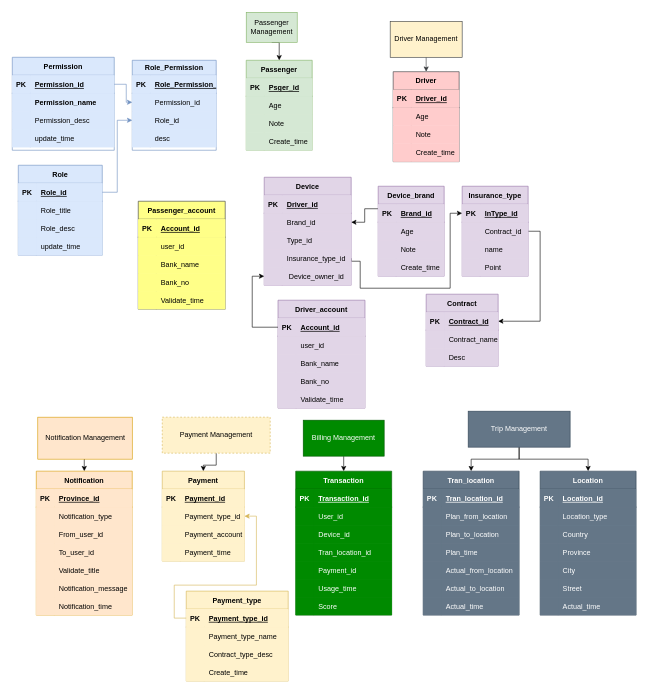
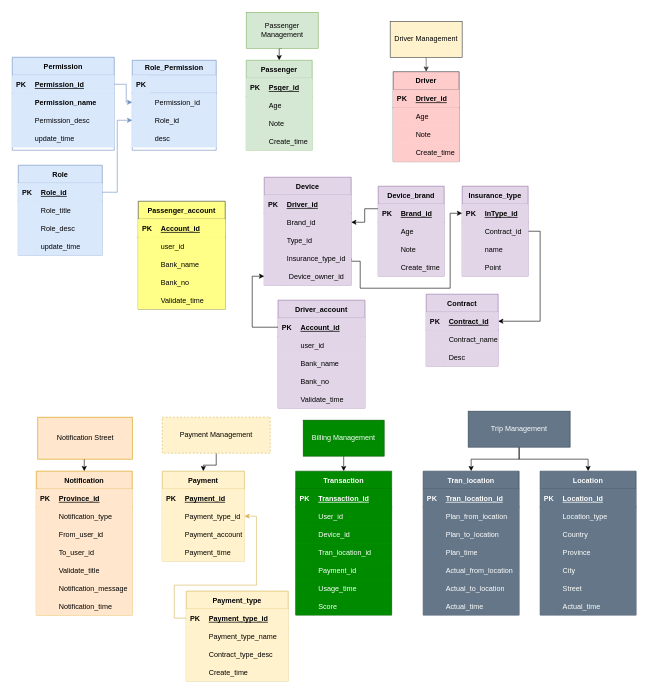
- <mxCell id="70" value="Passenger Management" style="rounded=0;whiteSpace=wrap;html=1;fillColor=#d5e8d4;strokeColor=#82b366;" parent="1" vertex="1"><mxGeometry x="410" y="20" width="85" height="50" as="geometry" /></mxCell>
+ <mxCell id="70" value="Passenger Management" style="rounded=0;whiteSpace=wrap;html=1;fillColor=#d5e8d4;strokeColor=#82b366;" parent="1" vertex="1"><mxGeometry x="410" y="20" width="120" height="60" as="geometry" /></mxCell>
- <mxCell id="18" value="Role_Permission_id" style="shape=partialRectangle;connectable=0;fillColor=#dae8fc;top=0;left=0;bottom=0;right=0;align=left;spacingLeft=6;fontStyle=5;overflow=hidden;strokeColor=#6c8ebf;" parent="16" vertex="1"><mxGeometry x="30" width="110" height="30" as="geometry" /></mxCell>
- <mxCell id="146" value="Notification Management" style="rounded=0;whiteSpace=wrap;html=1;fillColor=#ffe6cc;strokeColor=#d79b00;" parent="1" vertex="1"><mxGeometry x="62.5" y="695" width="157.5" height="70" as="geometry" /></mxCell>
+ <mxCell id="146" value="Notification Street" style="rounded=0;whiteSpace=wrap;html=1;fillColor=#ffe6cc;strokeColor=#d79b00;" parent="1" vertex="1"><mxGeometry x="62.5" y="695" width="157.5" height="70" as="geometry" /></mxCell>
